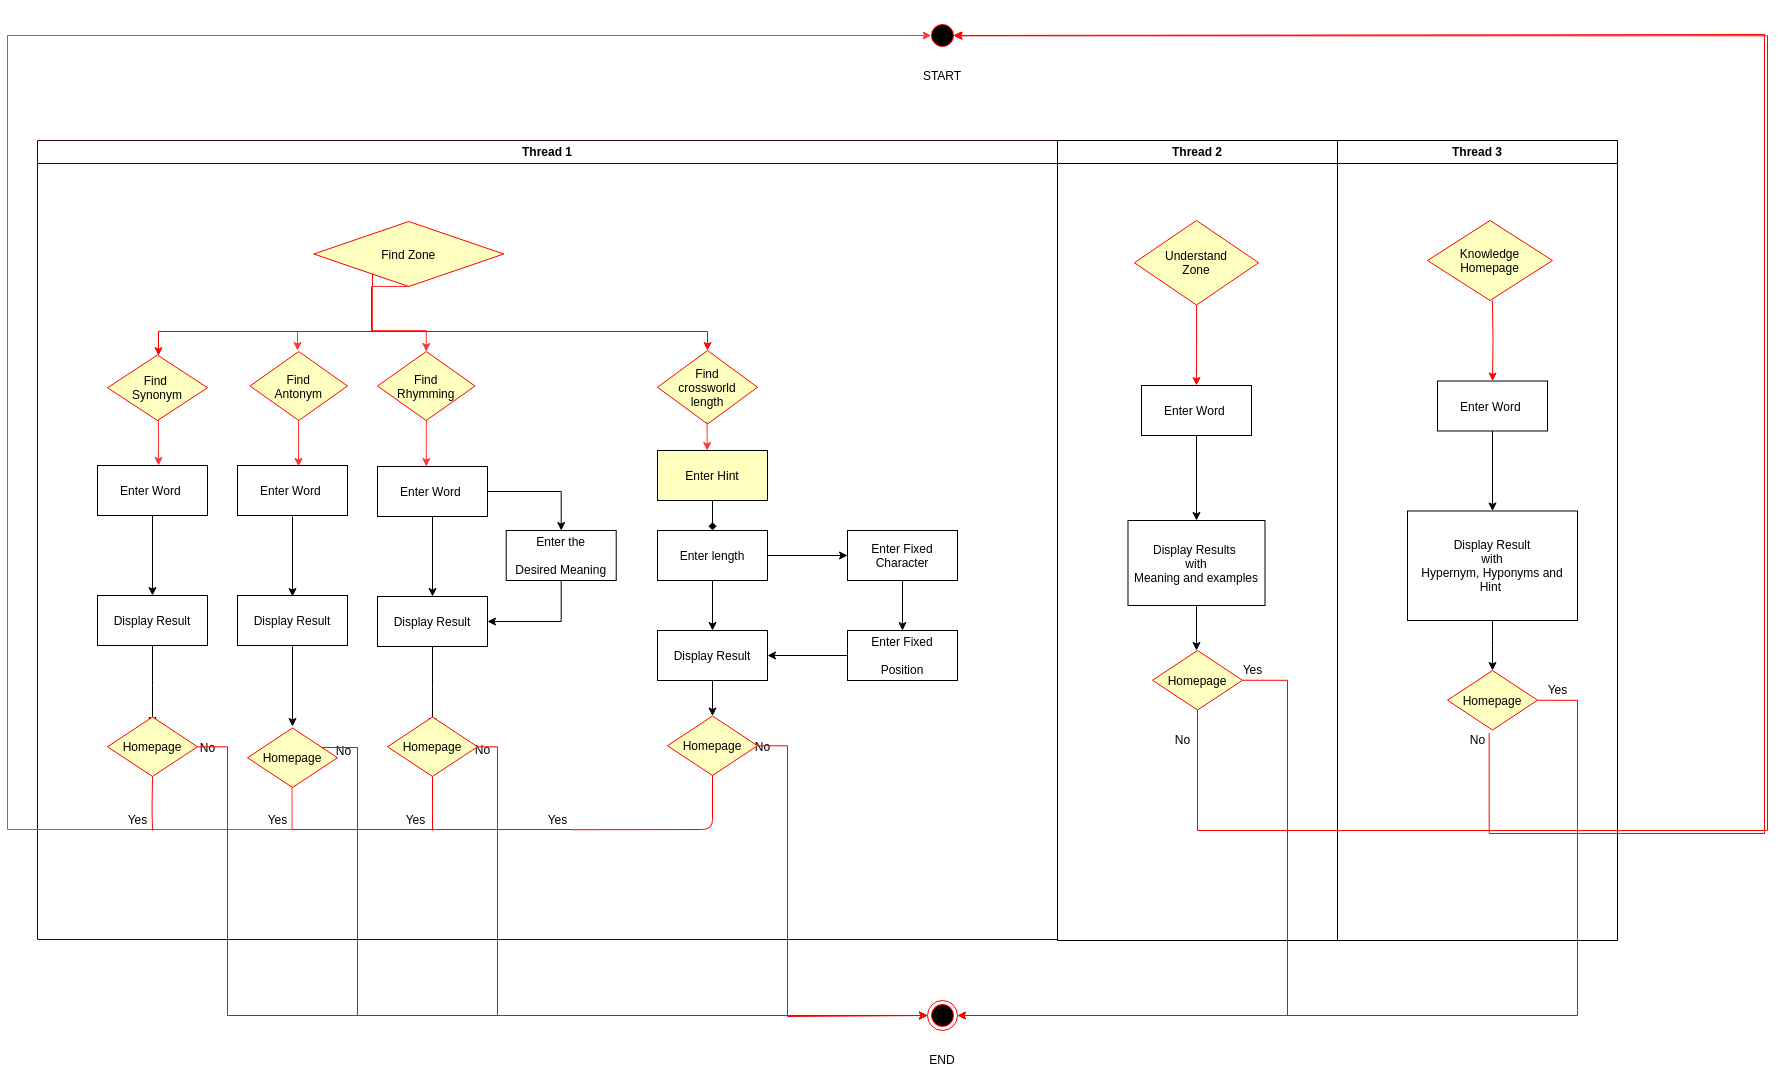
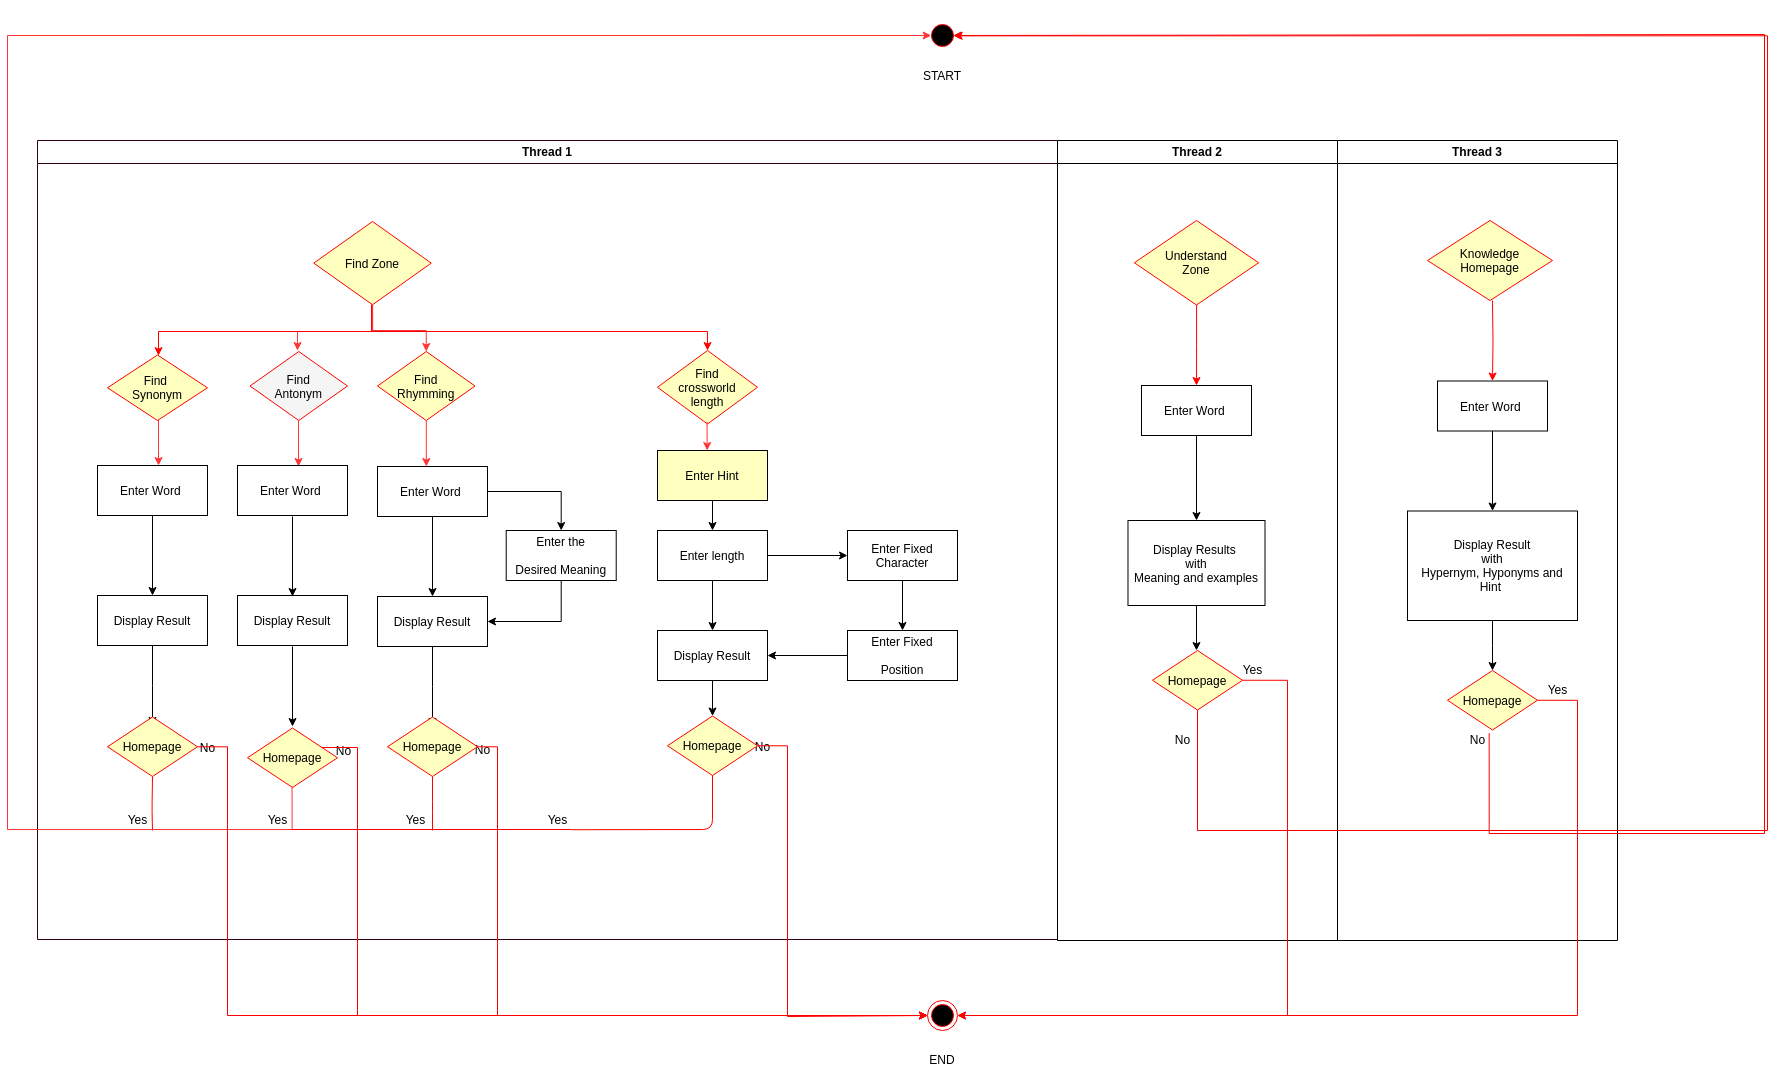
- <mxCell id="9" value="Find Zone" style="rhombus;fillColor=#ffffc0;strokeColor=#ff0000;" parent="2" vertex="1"><mxGeometry x="276.25" y="81" width="190" height="65" as="geometry" /></mxCell>
+ <mxCell id="9" value="Find Zone" style="rhombus;fillColor=#ffffc0;strokeColor=#ff0000;" parent="2" vertex="1"><mxGeometry x="276.25" y="81" width="117.5" height="83.25" as="geometry" /></mxCell>
- <mxCell id="13" value="Find &#10;Antonym" style="rhombus;fillColor=#ffffc0;strokeColor=#ff0000;" parent="2" vertex="1"><mxGeometry x="212.5" y="211" width="97.5" height="69" as="geometry" /></mxCell>
+ <mxCell id="13" value="Find &#10;Antonym" style="rhombus;fillColor=#f5f5f5;strokeColor=#ff0000;" parent="2" vertex="1"><mxGeometry x="212.5" y="211" width="97.5" height="69" as="geometry" /></mxCell>
- <mxCell id="25" value="" style="edgeStyle=orthogonalEdgeStyle;rounded=0;orthogonalLoop=1;jettySize=auto;html=1;endArrow=diamond;" edge="1" parent="2" source="26" target="29"><mxGeometry relative="1" as="geometry" /></mxCell>
+ <mxCell id="25" value="" style="edgeStyle=orthogonalEdgeStyle;rounded=0;orthogonalLoop=1;jettySize=auto;html=1;" edge="1" parent="2" source="26" target="29"><mxGeometry relative="1" as="geometry" /></mxCell>
